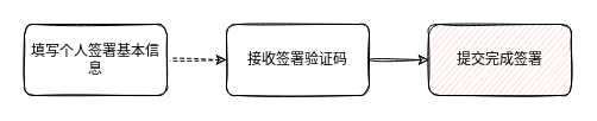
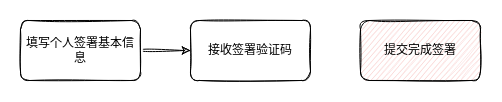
- <mxCell id="2" style="edgeStyle=orthogonalEdgeStyle;rounded=1;orthogonalLoop=1;jettySize=auto;html=1;exitX=1;exitY=0.5;exitDx=0;exitDy=0;entryX=0;entryY=0.5;entryDx=0;entryDy=0;sketch=1;curved=1;dashed=1;" edge="1" parent="1" source="3" target="5"><mxGeometry relative="1" as="geometry" /></mxCell>
+ <mxCell id="2" style="edgeStyle=orthogonalEdgeStyle;rounded=1;orthogonalLoop=1;jettySize=auto;html=1;exitX=1;exitY=0.5;exitDx=0;exitDy=0;entryX=0;entryY=0.5;entryDx=0;entryDy=0;sketch=1;curved=1;" edge="1" parent="1" source="3" target="5"><mxGeometry relative="1" as="geometry" /></mxCell>
- <mxCell id="4" style="edgeStyle=orthogonalEdgeStyle;rounded=1;orthogonalLoop=1;jettySize=auto;html=1;exitX=1;exitY=0.5;exitDx=0;exitDy=0;entryX=0;entryY=0.5;entryDx=0;entryDy=0;sketch=1;curved=1;" edge="1" parent="1" source="5" target="6"><mxGeometry relative="1" as="geometry" /></mxCell>
